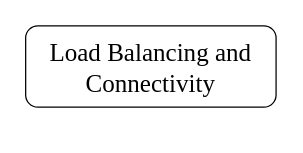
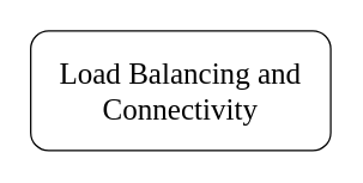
- <mxCell id="2" value="&lt;font data-font-src=&quot;https://fonts.googleapis.com/css?family=Rubik&quot; face=&quot;Rubik&quot; style=&quot;font-size: 20px;&quot;&gt;Load Balancing and Connectivity &lt;/font&gt;" style="rounded=1;whiteSpace=wrap;html=1;" vertex="1" parent="1"><mxGeometry x="20" y="20" width="200" height="65" as="geometry" /></mxCell>
+ <mxCell id="2" value="&lt;font data-font-src=&quot;https://fonts.googleapis.com/css?family=Rubik&quot; face=&quot;Rubik&quot; style=&quot;font-size: 20px;&quot;&gt;Load Balancing and Connectivity &lt;/font&gt;" style="rounded=1;whiteSpace=wrap;html=1;" vertex="1" parent="1"><mxGeometry x="20" y="20" width="200" height="80" as="geometry" /></mxCell>
